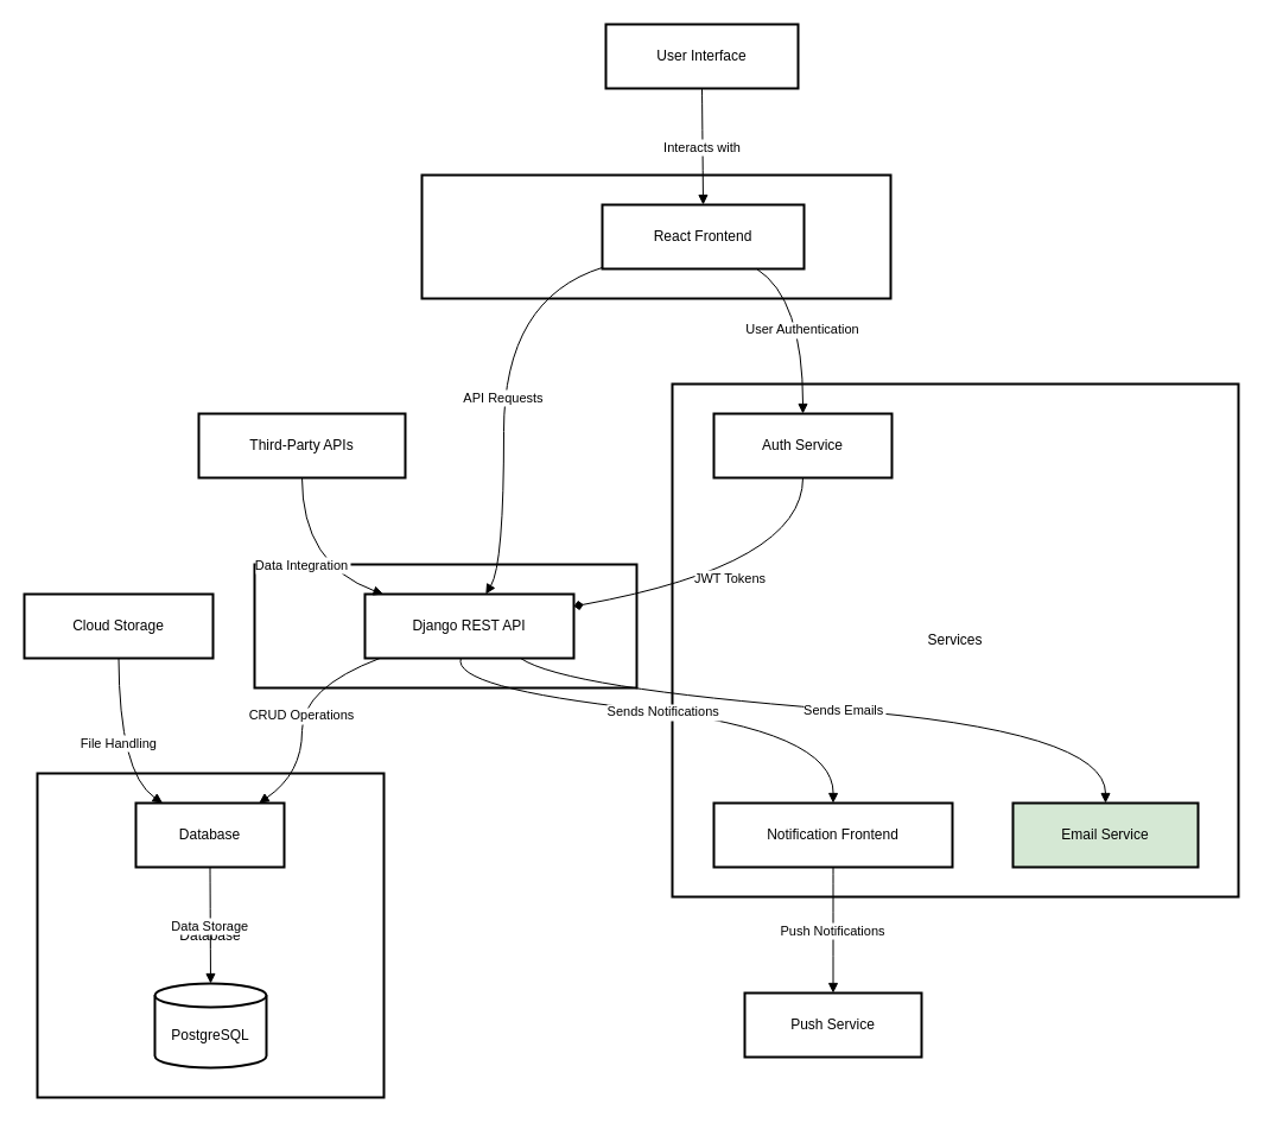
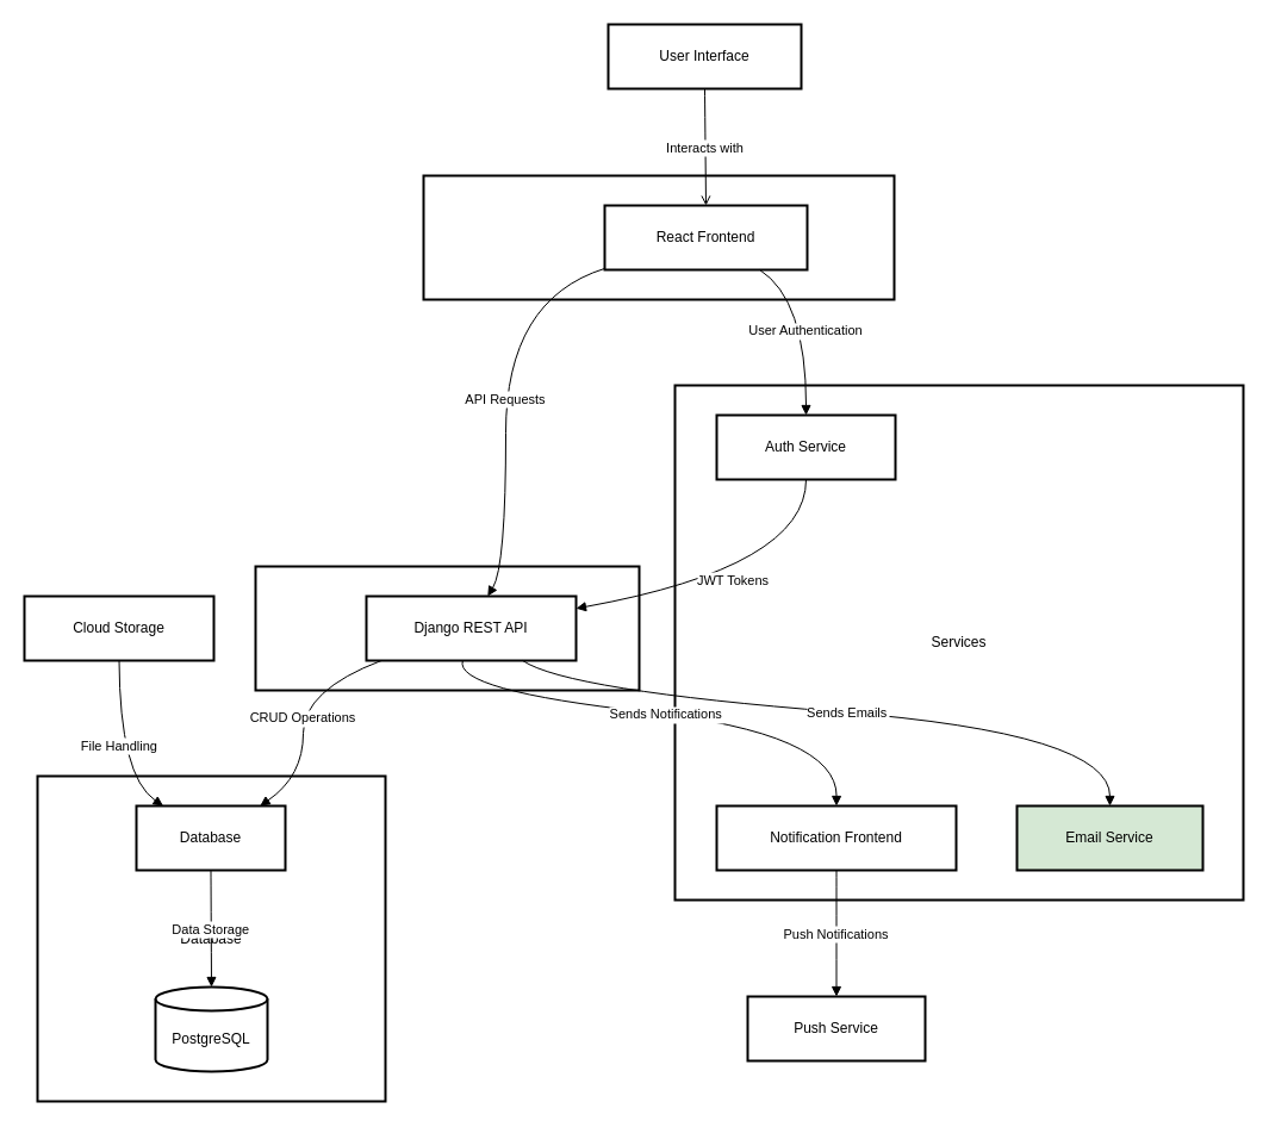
- <mxCell id="17" value="Interacts with" style="curved=1;startArrow=none;endArrow=block;exitX=0.5;exitY=1;entryX=0.5;entryY=-0.01;" edge="1" parent="1" source="6" target="7"><mxGeometry relative="1" as="geometry"><Array as="points" /></mxGeometry></mxCell>
+ <mxCell id="17" value="Interacts with" style="curved=1;startArrow=none;endArrow=open;exitX=0.5;exitY=1;entryX=0.5;entryY=-0.01;" edge="1" parent="1" source="6" target="7"><mxGeometry relative="1" as="geometry"><Array as="points" /></mxGeometry></mxCell>
- <mxCell id="14" value="Third-Party APIs" style="whiteSpace=wrap;strokeWidth=2;" vertex="1" parent="1"><mxGeometry x="167" y="348" width="174" height="54" as="geometry" /></mxCell>
- <mxCell id="25" value="Data Integration" style="curved=1;startArrow=none;endArrow=block;exitX=0.5;exitY=1;entryX=0.08;entryY=-0.01;" edge="1" parent="1" source="14" target="8"><mxGeometry relative="1" as="geometry"><Array as="points"><mxPoint x="254" y="475" /></Array></mxGeometry></mxCell>
- <mxCell id="22" value="JWT Tokens" style="curved=1;startArrow=none;endArrow=diamond;exitX=0.5;exitY=1;entryX=1;entryY=0.19;" edge="1" parent="1" source="11" target="8"><mxGeometry relative="1" as="geometry"><Array as="points"><mxPoint x="676" y="475" /></Array></mxGeometry></mxCell>
+ <mxCell id="22" value="JWT Tokens" style="curved=1;startArrow=none;endArrow=block;exitX=0.5;exitY=1;entryX=1;entryY=0.19;" edge="1" parent="1" source="11" target="8"><mxGeometry relative="1" as="geometry"><Array as="points"><mxPoint x="676" y="475" /></Array></mxGeometry></mxCell>
